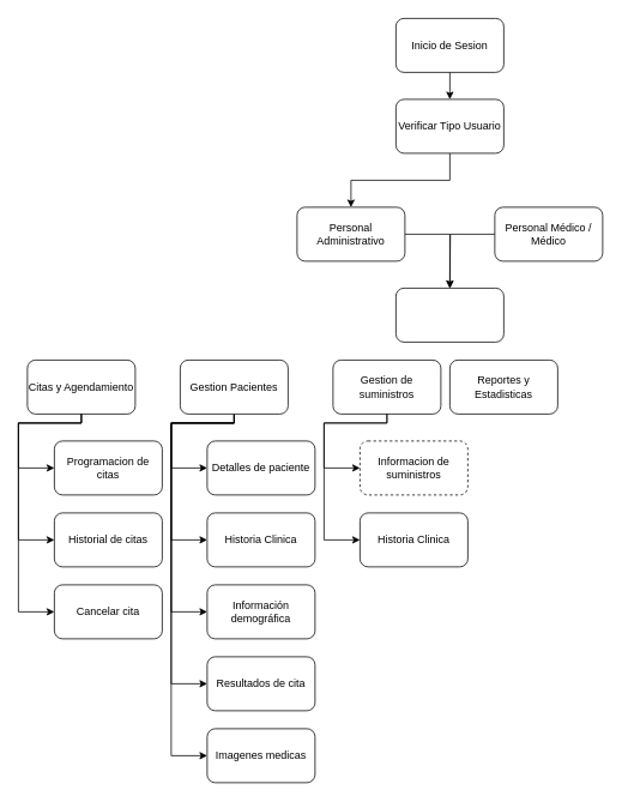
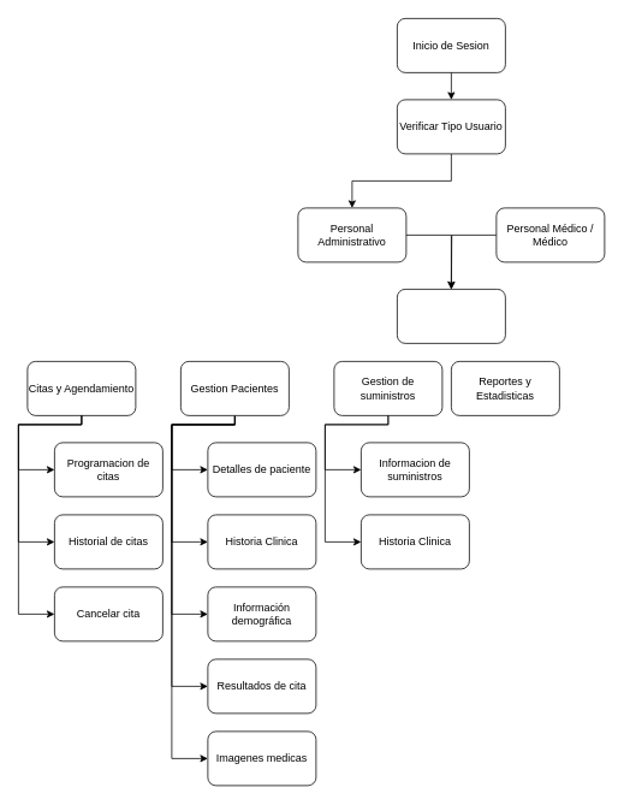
- <mxCell id="33" value="Informacion de suministros" style="rounded=1;whiteSpace=wrap;html=1;dashed=1;" vertex="1" parent="1"><mxGeometry x="400" y="490" width="120" height="60" as="geometry" /></mxCell>
+ <mxCell id="33" value="Informacion de suministros" style="rounded=1;whiteSpace=wrap;html=1;" vertex="1" parent="1"><mxGeometry x="400" y="490" width="120" height="60" as="geometry" /></mxCell>
